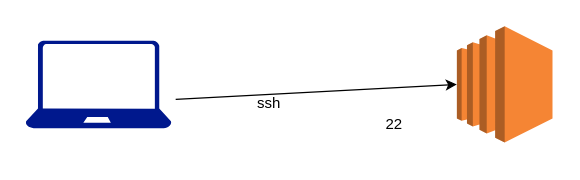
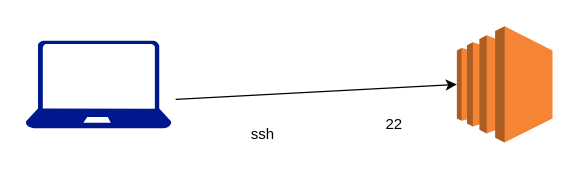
- <mxCell id="6" value="ssh" style="text;html=1;strokeColor=none;fillColor=none;align=center;verticalAlign=middle;whiteSpace=wrap;rounded=0;" vertex="1" parent="1"><mxGeometry x="185" y="67" width="60" height="30" as="geometry" /></mxCell>
+ <mxCell id="6" value="ssh" style="text;html=1;strokeColor=none;fillColor=none;align=center;verticalAlign=middle;whiteSpace=wrap;rounded=0;" vertex="1" parent="1"><mxGeometry x="180" y="92" width="60" height="30" as="geometry" /></mxCell>
